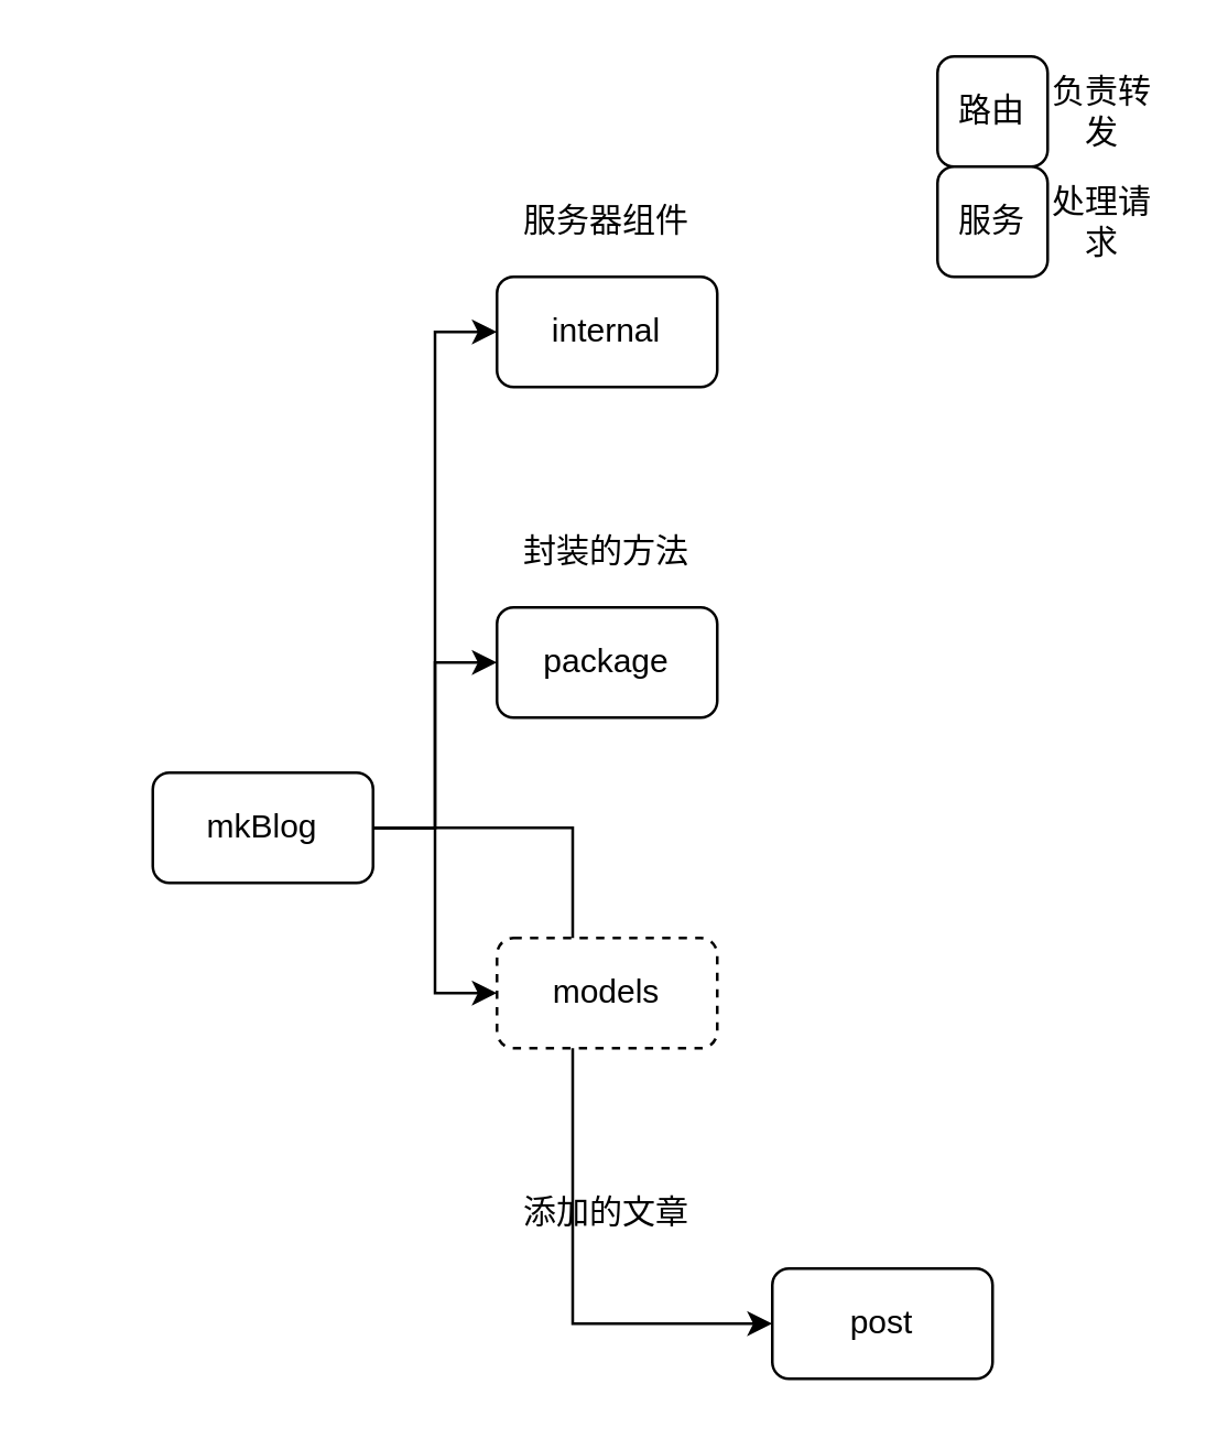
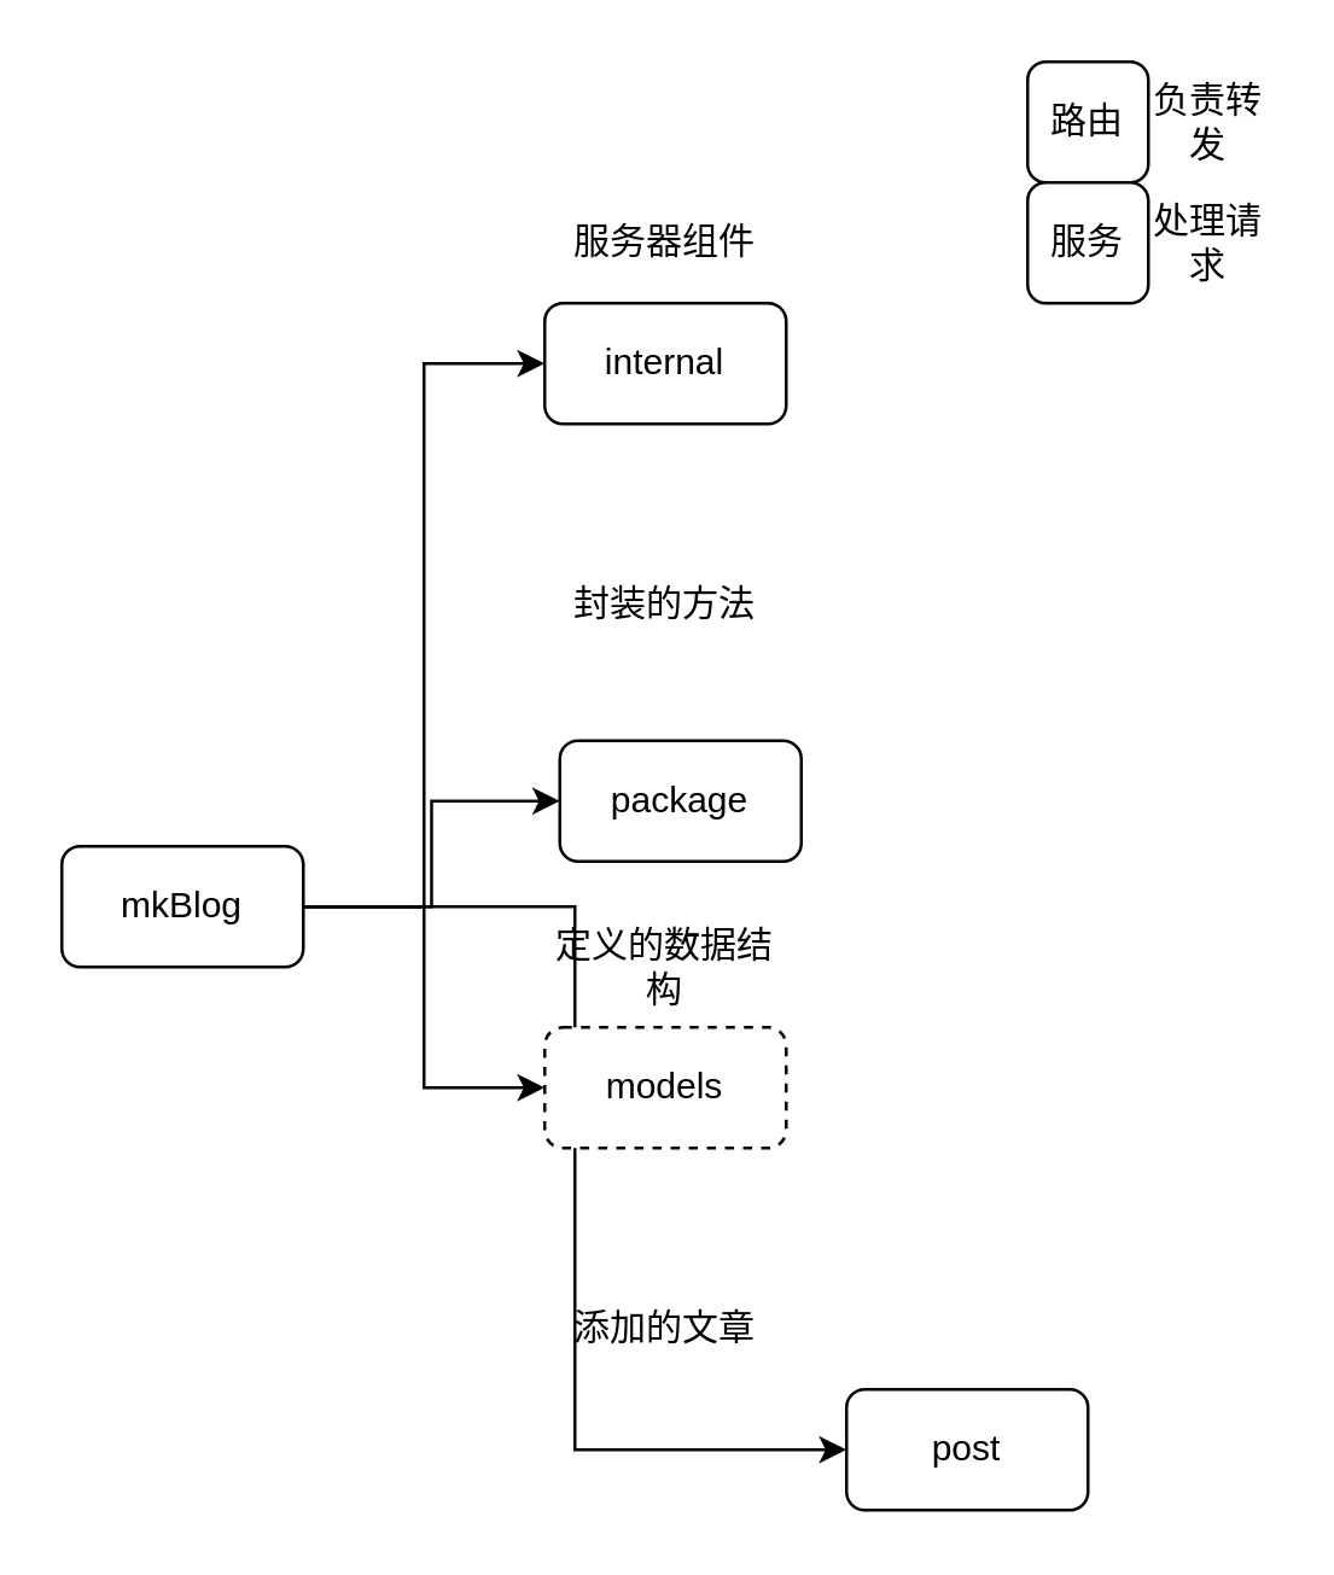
- <mxCell id="8" value="package" style="rounded=1;whiteSpace=wrap;html=1;" vertex="1" parent="1"><mxGeometry x="180" y="220" width="80" height="40" as="geometry" /></mxCell>
+ <mxCell id="8" value="package" style="rounded=1;whiteSpace=wrap;html=1;" vertex="1" parent="1"><mxGeometry x="185" y="245" width="80" height="40" as="geometry" /></mxCell>
- <mxCell id="6" value="mkBlog" style="rounded=1;whiteSpace=wrap;html=1;" vertex="1" parent="1"><mxGeometry x="55" y="280" width="80" height="40" as="geometry" /></mxCell>
+ <mxCell id="6" value="mkBlog" style="rounded=1;whiteSpace=wrap;html=1;" vertex="1" parent="1"><mxGeometry x="20" y="280" width="80" height="40" as="geometry" /></mxCell>
+ <mxCell id="13" value="定义的数据结构" style="text;html=1;align=center;verticalAlign=middle;whiteSpace=wrap;rounded=0;" vertex="1" parent="1"><mxGeometry x="180" y="300" width="80" height="40" as="geometry" /></mxCell>
